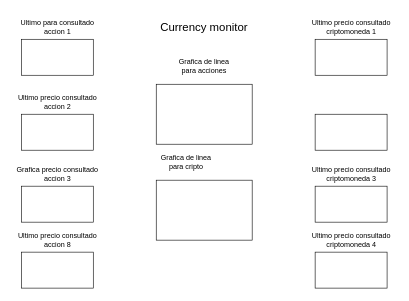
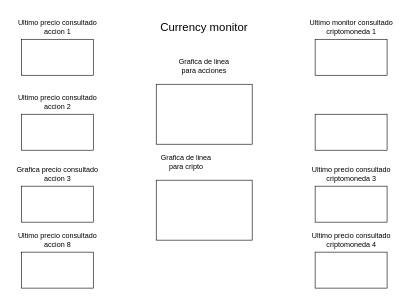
- <mxCell id="7" value="Ultimo para consultado&lt;br&gt;accion 1" style="text;html=1;align=center;verticalAlign=middle;resizable=0;points=[];autosize=1;strokeColor=none;fillColor=none;" vertex="1" parent="1"><mxGeometry x="20" y="25" width="150" height="40" as="geometry" /></mxCell>
+ <mxCell id="7" value="Ultimo precio consultado&lt;br&gt;accion 1" style="text;html=1;align=center;verticalAlign=middle;resizable=0;points=[];autosize=1;strokeColor=none;fillColor=none;" vertex="1" parent="1"><mxGeometry x="20" y="25" width="150" height="40" as="geometry" /></mxCell>
- <mxCell id="15" value="Ultimo precio consultado&lt;br&gt;criptomoneda 1" style="text;html=1;align=center;verticalAlign=middle;resizable=0;points=[];autosize=1;strokeColor=none;fillColor=none;" vertex="1" parent="1"><mxGeometry x="510" y="25" width="150" height="40" as="geometry" /></mxCell>
+ <mxCell id="15" value="Ultimo monitor consultado&lt;br&gt;criptomoneda 1" style="text;html=1;align=center;verticalAlign=middle;resizable=0;points=[];autosize=1;strokeColor=none;fillColor=none;" vertex="1" parent="1"><mxGeometry x="510" y="25" width="150" height="40" as="geometry" /></mxCell>
